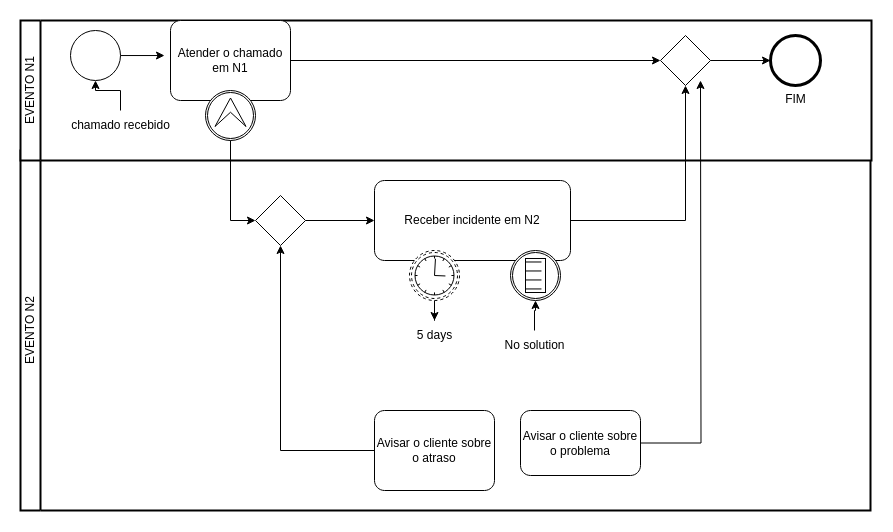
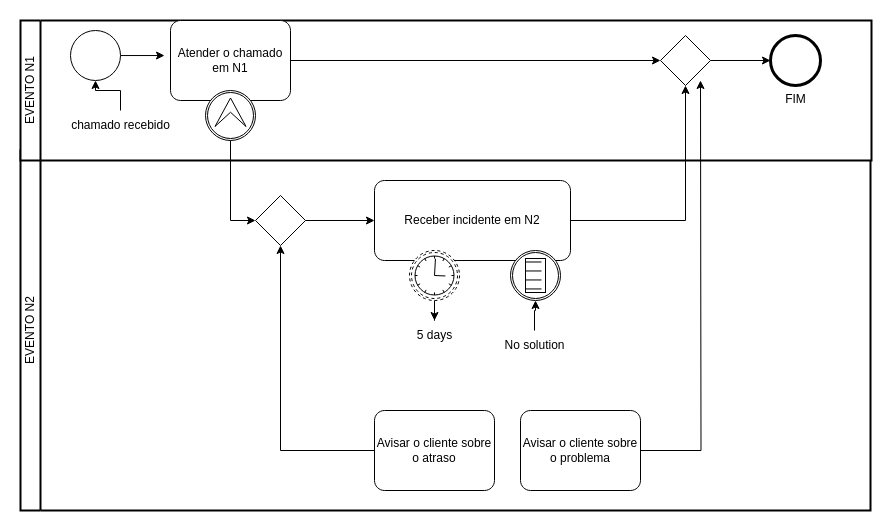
- <mxCell id="27" value="Avisar o cliente sobre o problema" style="points=[[0.25,0,0],[0.5,0,0],[0.75,0,0],[1,0.25,0],[1,0.5,0],[1,0.75,0],[0.75,1,0],[0.5,1,0],[0.25,1,0],[0,0.75,0],[0,0.5,0],[0,0.25,0]];shape=mxgraph.bpmn.task;whiteSpace=wrap;rectStyle=rounded;size=10;html=1;container=1;expand=0;collapsible=0;taskMarker=abstract;" parent="1" vertex="1"><mxGeometry x="520" y="410" width="120" height="65" as="geometry" /></mxCell>
+ <mxCell id="27" value="Avisar o cliente sobre o problema" style="points=[[0.25,0,0],[0.5,0,0],[0.75,0,0],[1,0.25,0],[1,0.5,0],[1,0.75,0],[0.75,1,0],[0.5,1,0],[0.25,1,0],[0,0.75,0],[0,0.5,0],[0,0.25,0]];shape=mxgraph.bpmn.task;whiteSpace=wrap;rectStyle=rounded;size=10;html=1;container=1;expand=0;collapsible=0;taskMarker=abstract;" parent="1" vertex="1"><mxGeometry x="520" y="410" width="120" height="80" as="geometry" /></mxCell>
